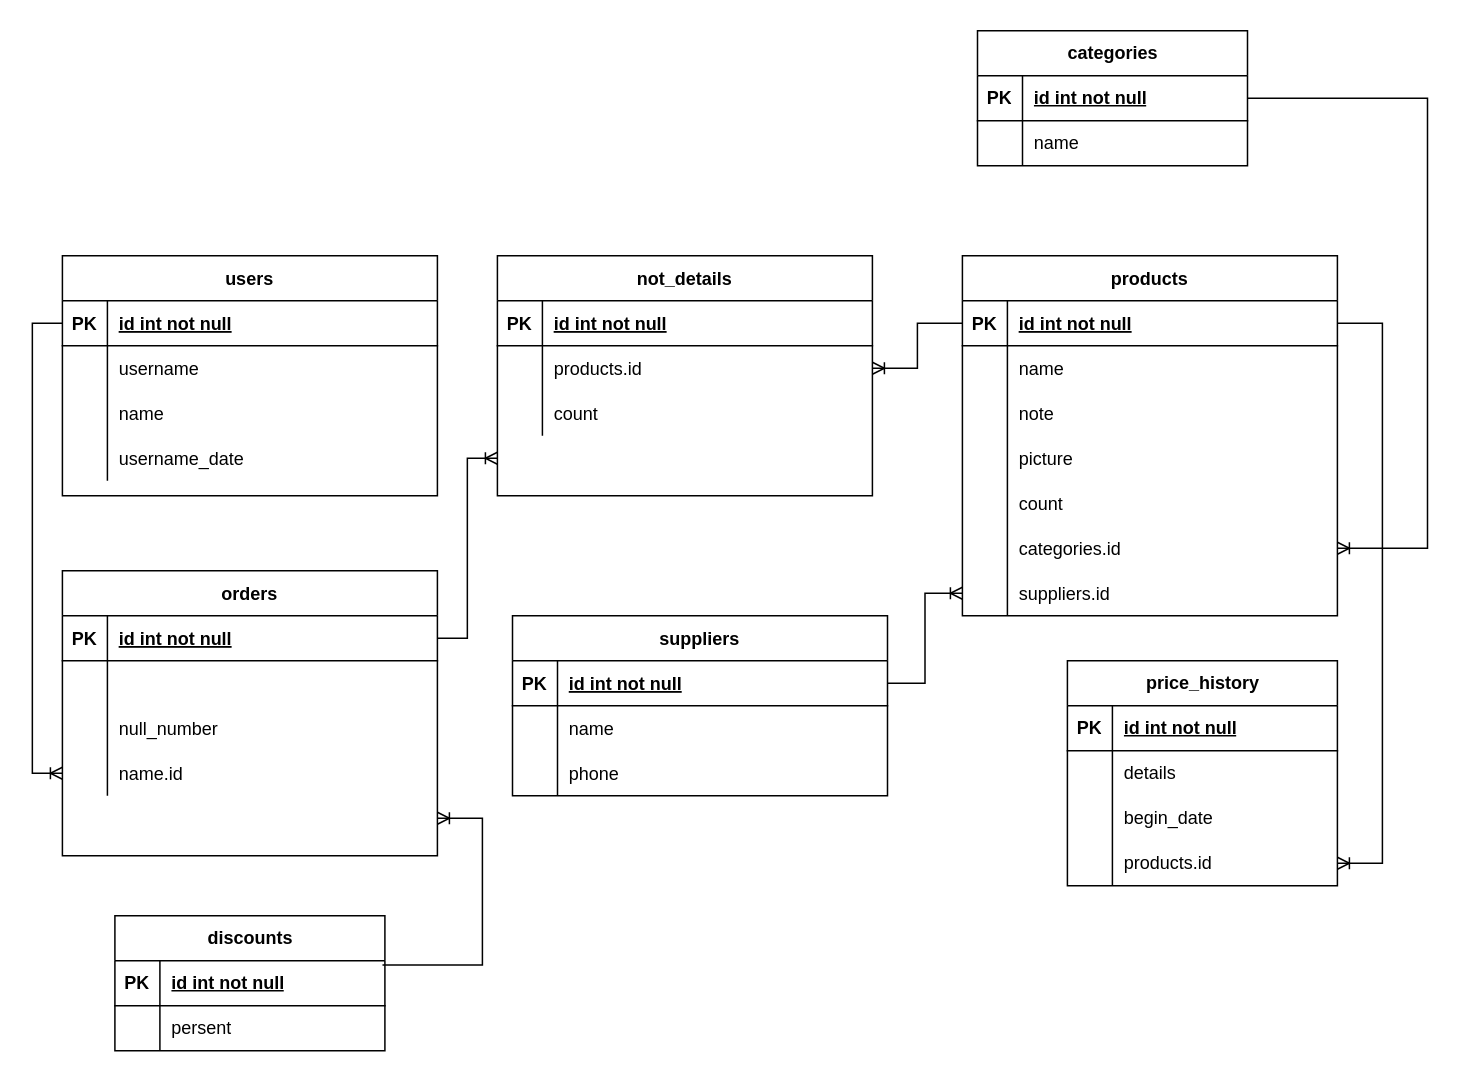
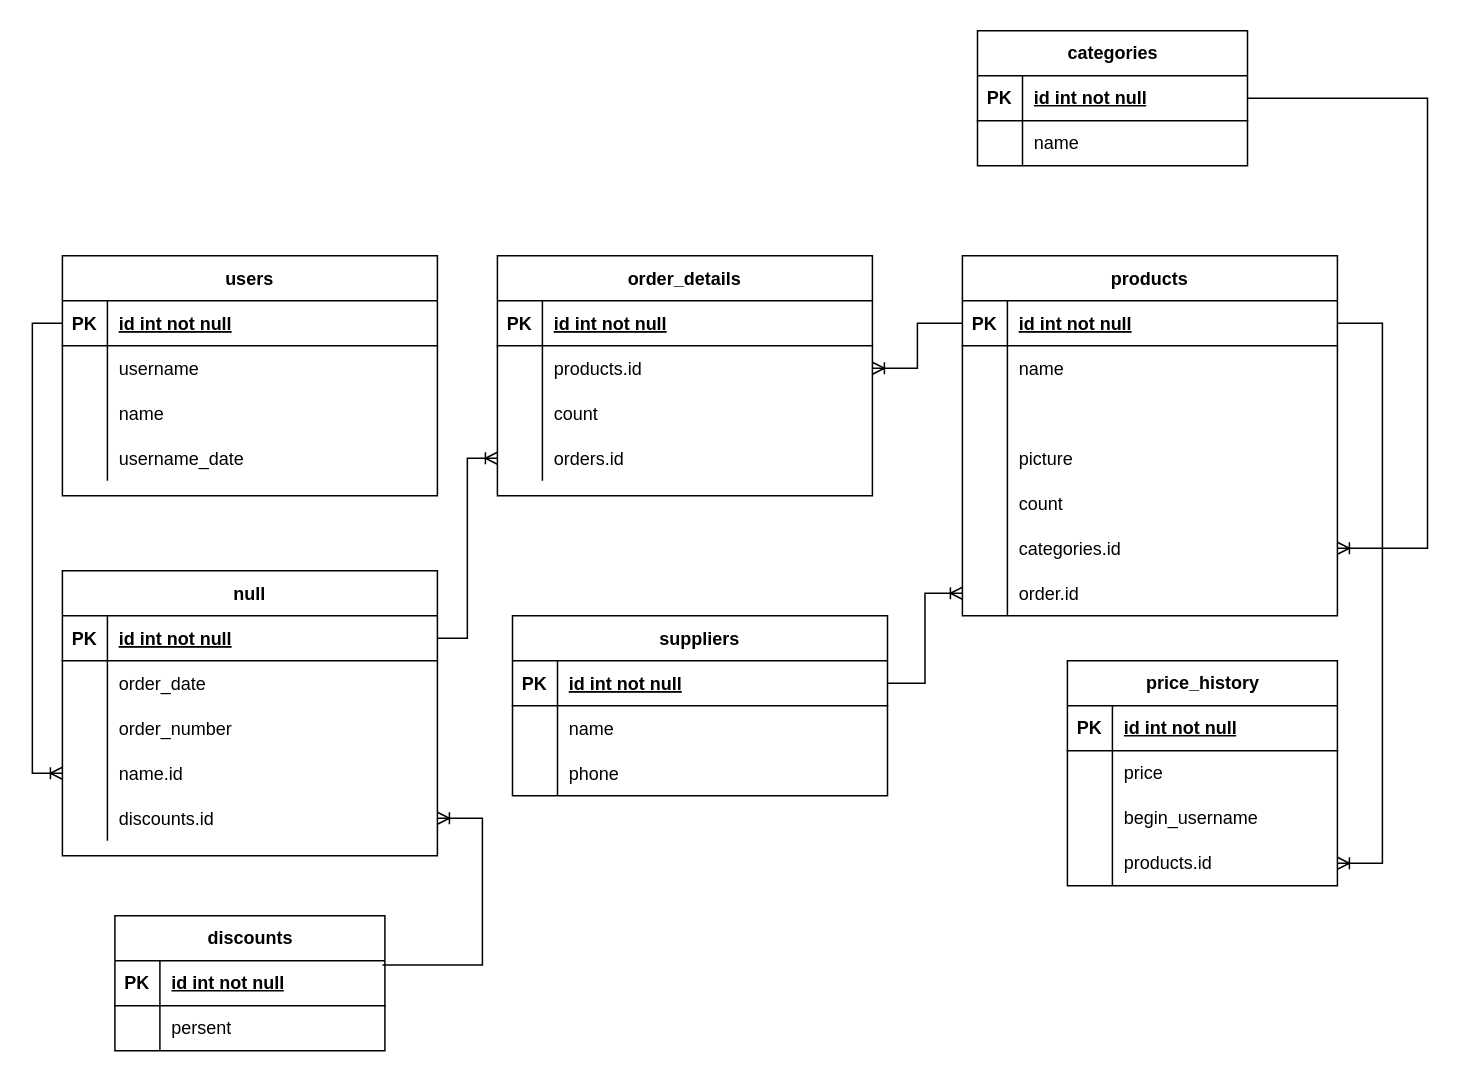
- <mxCell id="63" value="not_details" style="shape=table;startSize=30;container=1;collapsible=1;childLayout=tableLayout;fixedRows=1;rowLines=0;fontStyle=1;align=center;resizeLast=1;" parent="1" vertex="1"><mxGeometry x="330.94" y="170" width="250" height="160" as="geometry" /></mxCell>
+ <mxCell id="63" value="order_details" style="shape=table;startSize=30;container=1;collapsible=1;childLayout=tableLayout;fixedRows=1;rowLines=0;fontStyle=1;align=center;resizeLast=1;" parent="1" vertex="1"><mxGeometry x="330.94" y="170" width="250" height="160" as="geometry" /></mxCell>
- <mxCell id="40" value="note" style="shape=partialRectangle;overflow=hidden;connectable=0;fillColor=none;top=0;left=0;bottom=0;right=0;align=left;spacingLeft=6;" parent="38" vertex="1"><mxGeometry x="30" width="220" height="30" as="geometry"><mxRectangle width="220" height="30" as="alternateBounds" /></mxGeometry></mxCell>
+ <mxCell id="75" value="orders.id" style="shape=partialRectangle;overflow=hidden;connectable=0;fillColor=none;top=0;left=0;bottom=0;right=0;align=left;spacingLeft=6;" parent="73" vertex="1"><mxGeometry x="30" width="220" height="30" as="geometry"><mxRectangle width="220" height="30" as="alternateBounds" /></mxGeometry></mxCell>
- <mxCell id="2" value="orders" style="shape=table;startSize=30;container=1;collapsible=1;childLayout=tableLayout;fixedRows=1;rowLines=0;fontStyle=1;align=center;resizeLast=1;" parent="1" vertex="1"><mxGeometry x="40.94" y="380" width="250" height="190" as="geometry" /></mxCell>
+ <mxCell id="2" value="null" style="shape=table;startSize=30;container=1;collapsible=1;childLayout=tableLayout;fixedRows=1;rowLines=0;fontStyle=1;align=center;resizeLast=1;" parent="1" vertex="1"><mxGeometry x="40.94" y="380" width="250" height="190" as="geometry" /></mxCell>
- <mxCell id="52" value="suppliers.id" style="shape=partialRectangle;overflow=hidden;connectable=0;fillColor=none;top=0;left=0;bottom=0;right=0;align=left;spacingLeft=6;" parent="50" vertex="1"><mxGeometry x="30" width="220" height="30" as="geometry"><mxRectangle width="220" height="30" as="alternateBounds" /></mxGeometry></mxCell>
+ <mxCell id="52" value="order.id" style="shape=partialRectangle;overflow=hidden;connectable=0;fillColor=none;top=0;left=0;bottom=0;right=0;align=left;spacingLeft=6;" parent="50" vertex="1"><mxGeometry x="30" width="220" height="30" as="geometry"><mxRectangle width="220" height="30" as="alternateBounds" /></mxGeometry></mxCell>
+ <mxCell id="8" value="order_date" style="shape=partialRectangle;overflow=hidden;connectable=0;fillColor=none;top=0;left=0;bottom=0;right=0;align=left;spacingLeft=6;" parent="6" vertex="1"><mxGeometry x="30" width="220" height="30" as="geometry"><mxRectangle width="220" height="30" as="alternateBounds" /></mxGeometry></mxCell>
- <mxCell id="11" value="null_number" style="shape=partialRectangle;overflow=hidden;connectable=0;fillColor=none;top=0;left=0;bottom=0;right=0;align=left;spacingLeft=6;" parent="9" vertex="1"><mxGeometry x="30" width="220" height="30" as="geometry"><mxRectangle width="220" height="30" as="alternateBounds" /></mxGeometry></mxCell>
+ <mxCell id="11" value="order_number" style="shape=partialRectangle;overflow=hidden;connectable=0;fillColor=none;top=0;left=0;bottom=0;right=0;align=left;spacingLeft=6;" parent="9" vertex="1"><mxGeometry x="30" width="220" height="30" as="geometry"><mxRectangle width="220" height="30" as="alternateBounds" /></mxGeometry></mxCell>
- <mxCell id="85" value="details" style="shape=partialRectangle;connectable=0;fillColor=none;top=0;left=0;bottom=0;right=0;align=left;spacingLeft=6;overflow=hidden;whiteSpace=wrap;html=1;fontFamily=Helvetica;fontSize=12;fontColor=default;" vertex="1" parent="83"><mxGeometry x="30" width="150" height="30" as="geometry"><mxRectangle width="150" height="30" as="alternateBounds" /></mxGeometry></mxCell>
+ <mxCell id="85" value="price" style="shape=partialRectangle;connectable=0;fillColor=none;top=0;left=0;bottom=0;right=0;align=left;spacingLeft=6;overflow=hidden;whiteSpace=wrap;html=1;fontFamily=Helvetica;fontSize=12;fontColor=default;" vertex="1" parent="83"><mxGeometry x="30" width="150" height="30" as="geometry"><mxRectangle width="150" height="30" as="alternateBounds" /></mxGeometry></mxCell>
+ <mxCell id="17" value="discounts.id" style="shape=partialRectangle;overflow=hidden;connectable=0;fillColor=none;top=0;left=0;bottom=0;right=0;align=left;spacingLeft=6;" vertex="1" parent="15"><mxGeometry x="30" width="220" height="30" as="geometry"><mxRectangle width="220" height="30" as="alternateBounds" /></mxGeometry></mxCell>
- <mxCell id="88" value="begin_date" style="shape=partialRectangle;connectable=0;fillColor=none;top=0;left=0;bottom=0;right=0;align=left;spacingLeft=6;overflow=hidden;whiteSpace=wrap;html=1;fontFamily=Helvetica;fontSize=12;fontColor=default;" vertex="1" parent="86"><mxGeometry x="30" width="150" height="30" as="geometry"><mxRectangle width="150" height="30" as="alternateBounds" /></mxGeometry></mxCell>
+ <mxCell id="88" value="begin_username" style="shape=partialRectangle;connectable=0;fillColor=none;top=0;left=0;bottom=0;right=0;align=left;spacingLeft=6;overflow=hidden;whiteSpace=wrap;html=1;fontFamily=Helvetica;fontSize=12;fontColor=default;" vertex="1" parent="86"><mxGeometry x="30" width="150" height="30" as="geometry"><mxRectangle width="150" height="30" as="alternateBounds" /></mxGeometry></mxCell>
